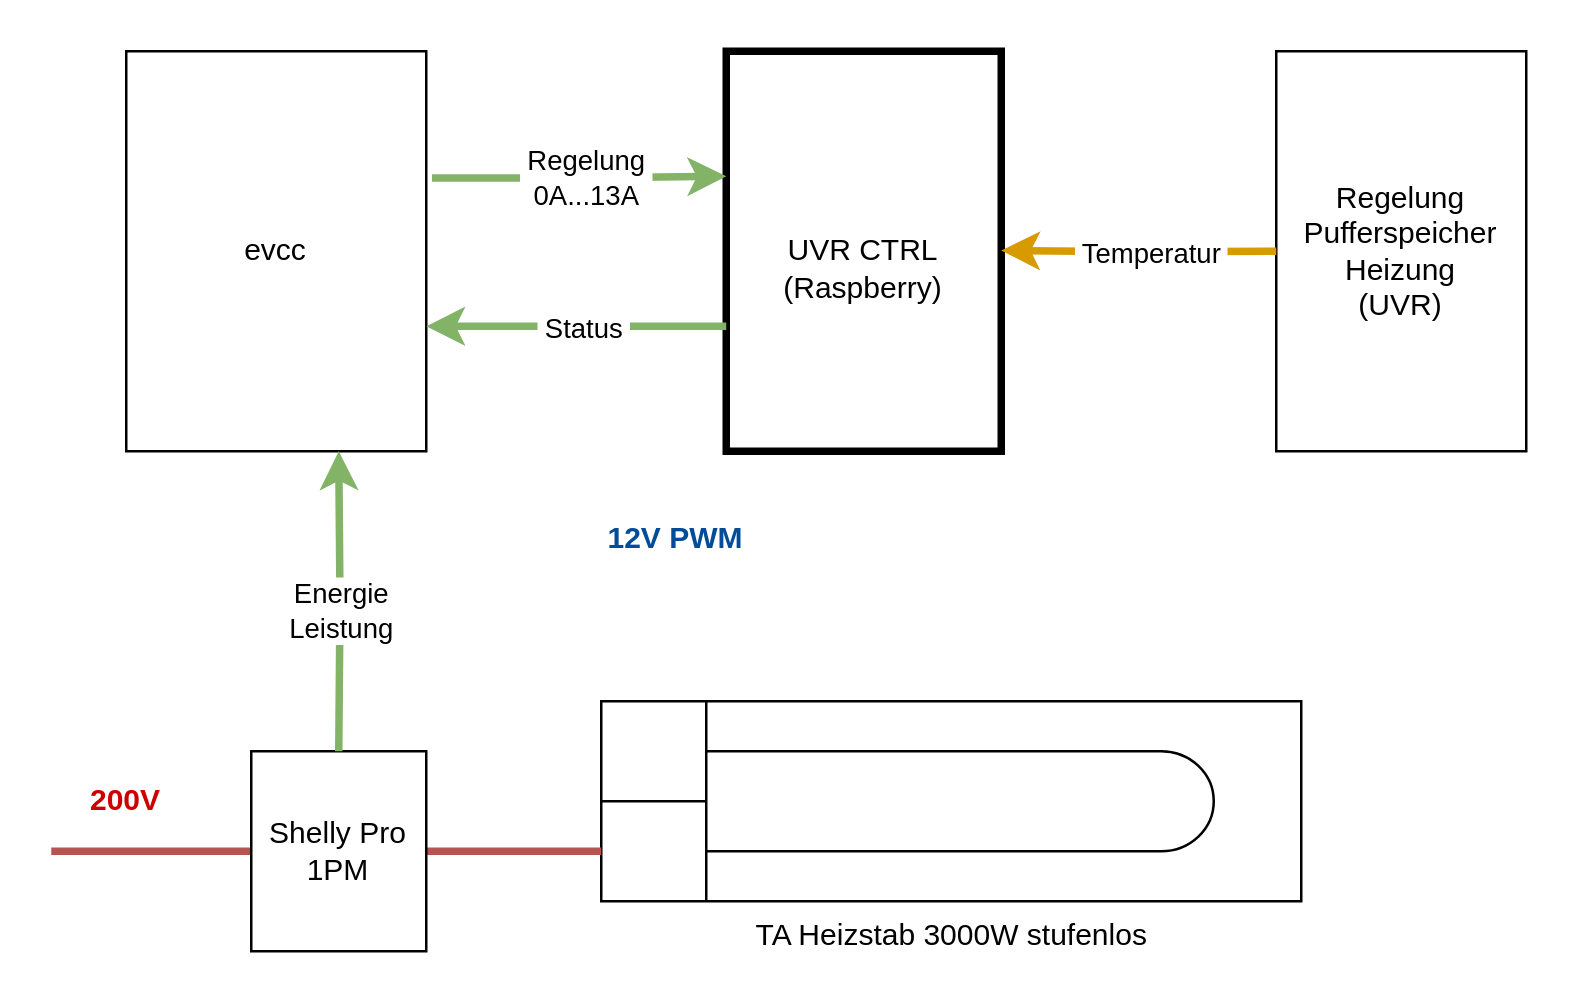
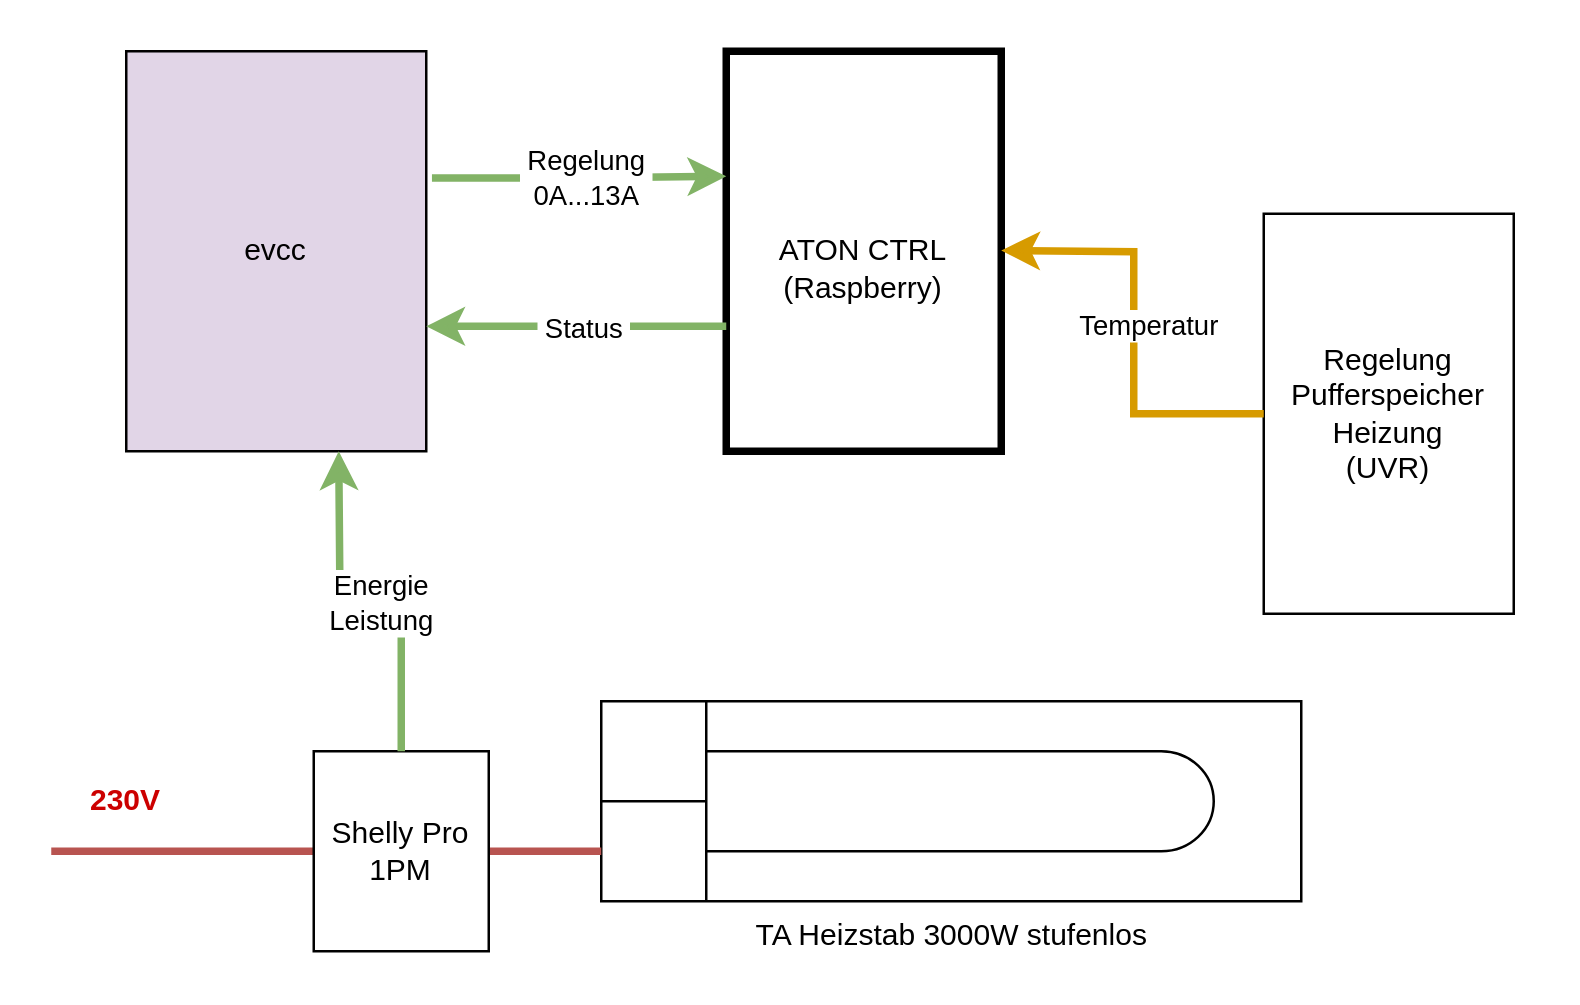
- <mxCell id="3" value="&lt;div&gt;evcc&lt;/div&gt;" style="rounded=0;whiteSpace=wrap;html=1;" vertex="1" parent="1"><mxGeometry x="50" y="20" width="120" height="160" as="geometry" /></mxCell>
+ <mxCell id="3" value="&lt;div&gt;evcc&lt;/div&gt;" style="rounded=0;whiteSpace=wrap;html=1;fillColor=#e1d5e7;" vertex="1" parent="1"><mxGeometry x="50" y="20" width="120" height="160" as="geometry" /></mxCell>
- <mxCell id="2" value="&lt;div&gt;&lt;br&gt;&lt;/div&gt;UVR CTRL&lt;div&gt;(Raspberry)&lt;/div&gt;" style="rounded=0;whiteSpace=wrap;html=1;strokeWidth=3;" vertex="1" parent="1"><mxGeometry x="290" y="20" width="110" height="160" as="geometry" /></mxCell>
+ <mxCell id="2" value="&lt;div&gt;&lt;br&gt;&lt;/div&gt;ATON CTRL&lt;div&gt;(Raspberry)&lt;/div&gt;" style="rounded=0;whiteSpace=wrap;html=1;strokeWidth=3;" vertex="1" parent="1"><mxGeometry x="290" y="20" width="110" height="160" as="geometry" /></mxCell>
- <mxCell id="14" value="&lt;div&gt;Regelung&lt;/div&gt;&lt;div&gt;Pufferspeicher&lt;br&gt;Heizung&lt;/div&gt;&lt;div&gt;(UVR)&lt;/div&gt;" style="rounded=0;whiteSpace=wrap;html=1;" vertex="1" parent="1"><mxGeometry x="510" y="20" width="100" height="160" as="geometry" /></mxCell>
+ <mxCell id="14" value="&lt;div&gt;Regelung&lt;/div&gt;&lt;div&gt;Pufferspeicher&lt;br&gt;Heizung&lt;/div&gt;&lt;div&gt;(UVR)&lt;/div&gt;" style="rounded=0;whiteSpace=wrap;html=1;" vertex="1" parent="1"><mxGeometry x="505" y="85" width="100" height="160" as="geometry" /></mxCell>
- <mxCell id="10" value="12V PWM" style="text;strokeColor=none;align=center;fillColor=none;html=1;verticalAlign=middle;whiteSpace=wrap;rounded=0;fontColor=#004C99;fontStyle=1" vertex="1" parent="1"><mxGeometry x="240" y="200" width="60" height="30" as="geometry" /></mxCell>
- <mxCell id="13" value="200V" style="text;strokeColor=none;align=center;fillColor=none;html=1;verticalAlign=middle;whiteSpace=wrap;rounded=0;fontColor=#CC0000;fontStyle=1" vertex="1" parent="1"><mxGeometry x="20" y="305" width="60" height="30" as="geometry" /></mxCell>
+ <mxCell id="13" value="230V" style="text;strokeColor=none;align=center;fillColor=none;html=1;verticalAlign=middle;whiteSpace=wrap;rounded=0;fontColor=#CC0000;fontStyle=1" vertex="1" parent="1"><mxGeometry x="20" y="305" width="60" height="30" as="geometry" /></mxCell>
- <mxCell id="12" value="Shelly Pro 1PM" style="rounded=0;whiteSpace=wrap;html=1;" vertex="1" parent="1"><mxGeometry x="100" y="300" width="70" height="80" as="geometry" /></mxCell>
+ <mxCell id="12" value="Shelly Pro 1PM" style="rounded=0;whiteSpace=wrap;html=1;" vertex="1" parent="1"><mxGeometry x="125" y="300" width="70" height="80" as="geometry" /></mxCell>
